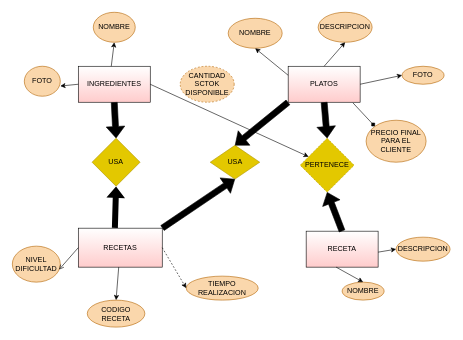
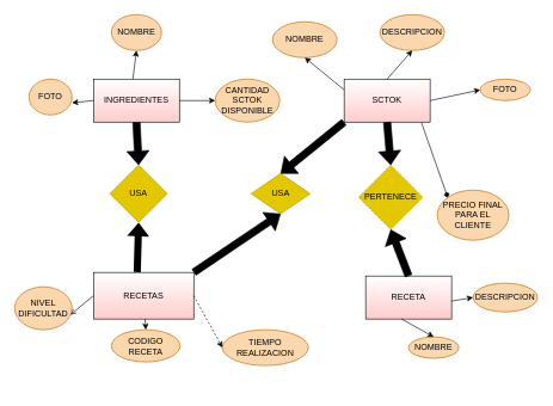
- <mxCell id="21" value="CANTIDAD SCTOK DISPONIBLE" style="ellipse;whiteSpace=wrap;html=1;fillColor=#fad7ac;strokeColor=#b46504;dashed=1;" vertex="1" parent="1"><mxGeometry x="300" y="110" width="90" height="60" as="geometry" /></mxCell>
+ <mxCell id="21" value="CANTIDAD SCTOK DISPONIBLE" style="ellipse;whiteSpace=wrap;html=1;fillColor=#fad7ac;strokeColor=#b46504;" vertex="1" parent="1"><mxGeometry x="300" y="110" width="90" height="60" as="geometry" /></mxCell>
- <mxCell id="3" value="PLATOS" style="rounded=0;whiteSpace=wrap;html=1;gradientColor=#FFCCCC;" vertex="1" parent="1"><mxGeometry x="480" y="110" width="120" height="60" as="geometry" /></mxCell>
+ <mxCell id="3" value="SCTOK" style="rounded=0;whiteSpace=wrap;html=1;gradientColor=#FFCCCC;" vertex="1" parent="1"><mxGeometry x="480" y="110" width="120" height="60" as="geometry" /></mxCell>
- <mxCell id="23" value="" style="endArrow=classic;html=1;rounded=0;exitX=1;exitY=0.5;exitDx=0;exitDy=0;" edge="1" parent="1" source="2" target="30"><mxGeometry width="50" height="50" relative="1" as="geometry"><mxPoint x="185" y="170" as="sourcePoint" /><mxPoint x="345" y="110" as="targetPoint" /></mxGeometry></mxCell>
+ <mxCell id="23" value="" style="endArrow=classic;html=1;rounded=0;exitX=1;exitY=0.5;exitDx=0;exitDy=0;entryX=0;entryY=0.5;entryDx=0;entryDy=0;" edge="1" parent="1" source="2" target="21"><mxGeometry width="50" height="50" relative="1" as="geometry"><mxPoint x="185" y="170" as="sourcePoint" /><mxPoint x="345" y="110" as="targetPoint" /></mxGeometry></mxCell>
- <mxCell id="8" value="PRECIO FINAL PARA EL CLIENTE" style="ellipse;whiteSpace=wrap;html=1;fillColor=#fad7ac;strokeColor=#b46504;" vertex="1" parent="1"><mxGeometry x="610" y="200" width="100" height="70" as="geometry" /></mxCell>
+ <mxCell id="8" value="PRECIO FINAL PARA EL CLIENTE" style="ellipse;whiteSpace=wrap;html=1;fillColor=#fad7ac;strokeColor=#b46504;" vertex="1" parent="1"><mxGeometry x="610" y="265" width="100" height="70" as="geometry" /></mxCell>
- <mxCell id="15" value="NIVEL DIFICULTAD" style="ellipse;whiteSpace=wrap;html=1;fillColor=#fad7ac;strokeColor=#b46504;" vertex="1" parent="1"><mxGeometry y="410" width="80" height="60" as="geometry" x="20" /></mxCell>
+ <mxCell id="15" value="NIVEL DIFICULTAD" style="ellipse;whiteSpace=wrap;html=1;fillColor=#fad7ac;strokeColor=#b46504;" vertex="1" parent="1"><mxGeometry x="20" y="400" width="80" height="60" as="geometry" /></mxCell>
- <mxCell id="14" value="TIEMPO REALIZACION" style="ellipse;whiteSpace=wrap;html=1;fillColor=#fad7ac;strokeColor=#b46504;" vertex="1" parent="1"><mxGeometry x="310" y="460" width="120" height="40" as="geometry" /></mxCell>
+ <mxCell id="14" value="TIEMPO REALIZACION" style="ellipse;whiteSpace=wrap;html=1;fillColor=#fad7ac;strokeColor=#b46504;" vertex="1" parent="1"><mxGeometry x="310" y="460" width="120" height="50" as="geometry" /></mxCell>
- <mxCell id="13" value="CODIGO RECETA" style="ellipse;whiteSpace=wrap;html=1;fillColor=#fad7ac;strokeColor=#b46504;" vertex="1" parent="1"><mxGeometry x="145" y="500" width="96" height="45" as="geometry" /></mxCell>
+ <mxCell id="13" value="CODIGO RECETA" style="ellipse;whiteSpace=wrap;html=1;fillColor=#fad7ac;strokeColor=#b46504;" vertex="1" parent="1"><mxGeometry x="155" y="460" width="96" height="45" as="geometry" /></mxCell>
